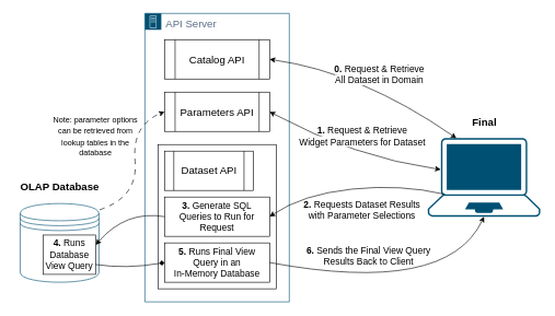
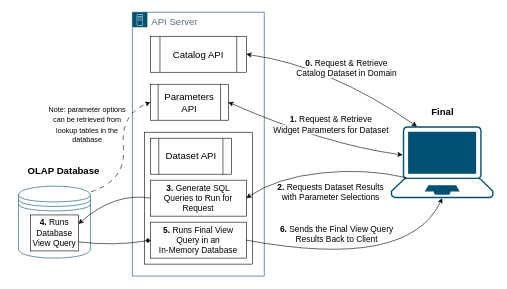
- <mxCell id="25" value="&lt;b&gt;0.&lt;/b&gt; Request &amp;amp; Retrieve&lt;br style=&quot;border-color: var(--border-color); background-color: rgb(255, 255, 255);&quot;&gt;&lt;span style=&quot;background-color: rgb(255, 255, 255);&quot;&gt;All Dataset in Domain&lt;/span&gt;" style="text;html=1;strokeColor=none;fillColor=none;align=center;verticalAlign=middle;whiteSpace=wrap;rounded=0;fontSize=14;" parent="1" vertex="1"><mxGeometry x="470" y="90" width="215" height="46" as="geometry" /></mxCell>
+ <mxCell id="25" value="&lt;b&gt;0.&lt;/b&gt; Request &amp;amp; Retrieve&lt;br style=&quot;border-color: var(--border-color); background-color: rgb(255, 255, 255);&quot;&gt;&lt;span style=&quot;background-color: rgb(255, 255, 255);&quot;&gt;Catalog Dataset in Domain&lt;/span&gt;" style="text;html=1;strokeColor=none;fillColor=none;align=center;verticalAlign=middle;whiteSpace=wrap;rounded=0;fontSize=14;" parent="1" vertex="1"><mxGeometry x="470" y="90" width="215" height="46" as="geometry" /></mxCell>
- <mxCell id="7" value="Parameters API" style="shape=process;whiteSpace=wrap;html=1;backgroundOutline=1;fontSize=16;" parent="6" vertex="1"><mxGeometry x="30" y="120" width="160" height="60" as="geometry" /></mxCell>
+ <mxCell id="7" value="Parameters API" style="shape=process;whiteSpace=wrap;html=1;backgroundOutline=1;fontSize=16;" parent="6" vertex="1"><mxGeometry x="30" y="120" width="130" height="60" as="geometry" /></mxCell>
- <mxCell id="4" value="&lt;font style=&quot;font-size: 16px;&quot;&gt;&lt;b&gt;OLAP Database&lt;/b&gt;&lt;/font&gt;" style="text;html=1;align=center;verticalAlign=middle;resizable=0;points=[];autosize=1;strokeColor=none;fillColor=none;" parent="1" vertex="1"><mxGeometry x="20" y="270" width="140" height="30" as="geometry" /></mxCell>
+ <mxCell id="4" value="&lt;font style=&quot;font-size: 16px;&quot;&gt;&lt;b&gt;OLAP Database&lt;/b&gt;&lt;/font&gt;" style="text;html=1;align=center;verticalAlign=middle;resizable=0;points=[];autosize=1;strokeColor=none;fillColor=none;" parent="1" vertex="1"><mxGeometry x="35" y="270" width="140" height="30" as="geometry" /></mxCell>
- <mxCell id="19" value="&lt;font style=&quot;border-color: var(--border-color);&quot;&gt;&lt;b&gt;4.&lt;/b&gt; Runs Database View Query&lt;/font&gt;" style="text;html=1;strokeColor=default;fillColor=none;align=center;verticalAlign=middle;whiteSpace=wrap;rounded=0;fontSize=14;perimeterSpacing=0;" parent="1" vertex="1"><mxGeometry x="65" y="358" width="80" height="60" as="geometry" /></mxCell>
+ <mxCell id="19" value="&lt;font style=&quot;border-color: var(--border-color);&quot;&gt;&lt;b&gt;4.&lt;/b&gt; Runs Database View Query&lt;/font&gt;" style="text;html=1;strokeColor=default;fillColor=none;align=center;verticalAlign=middle;whiteSpace=wrap;rounded=0;fontSize=14;perimeterSpacing=0;" parent="1" vertex="1"><mxGeometry x="50" y="358" width="80" height="60" as="geometry" /></mxCell>
